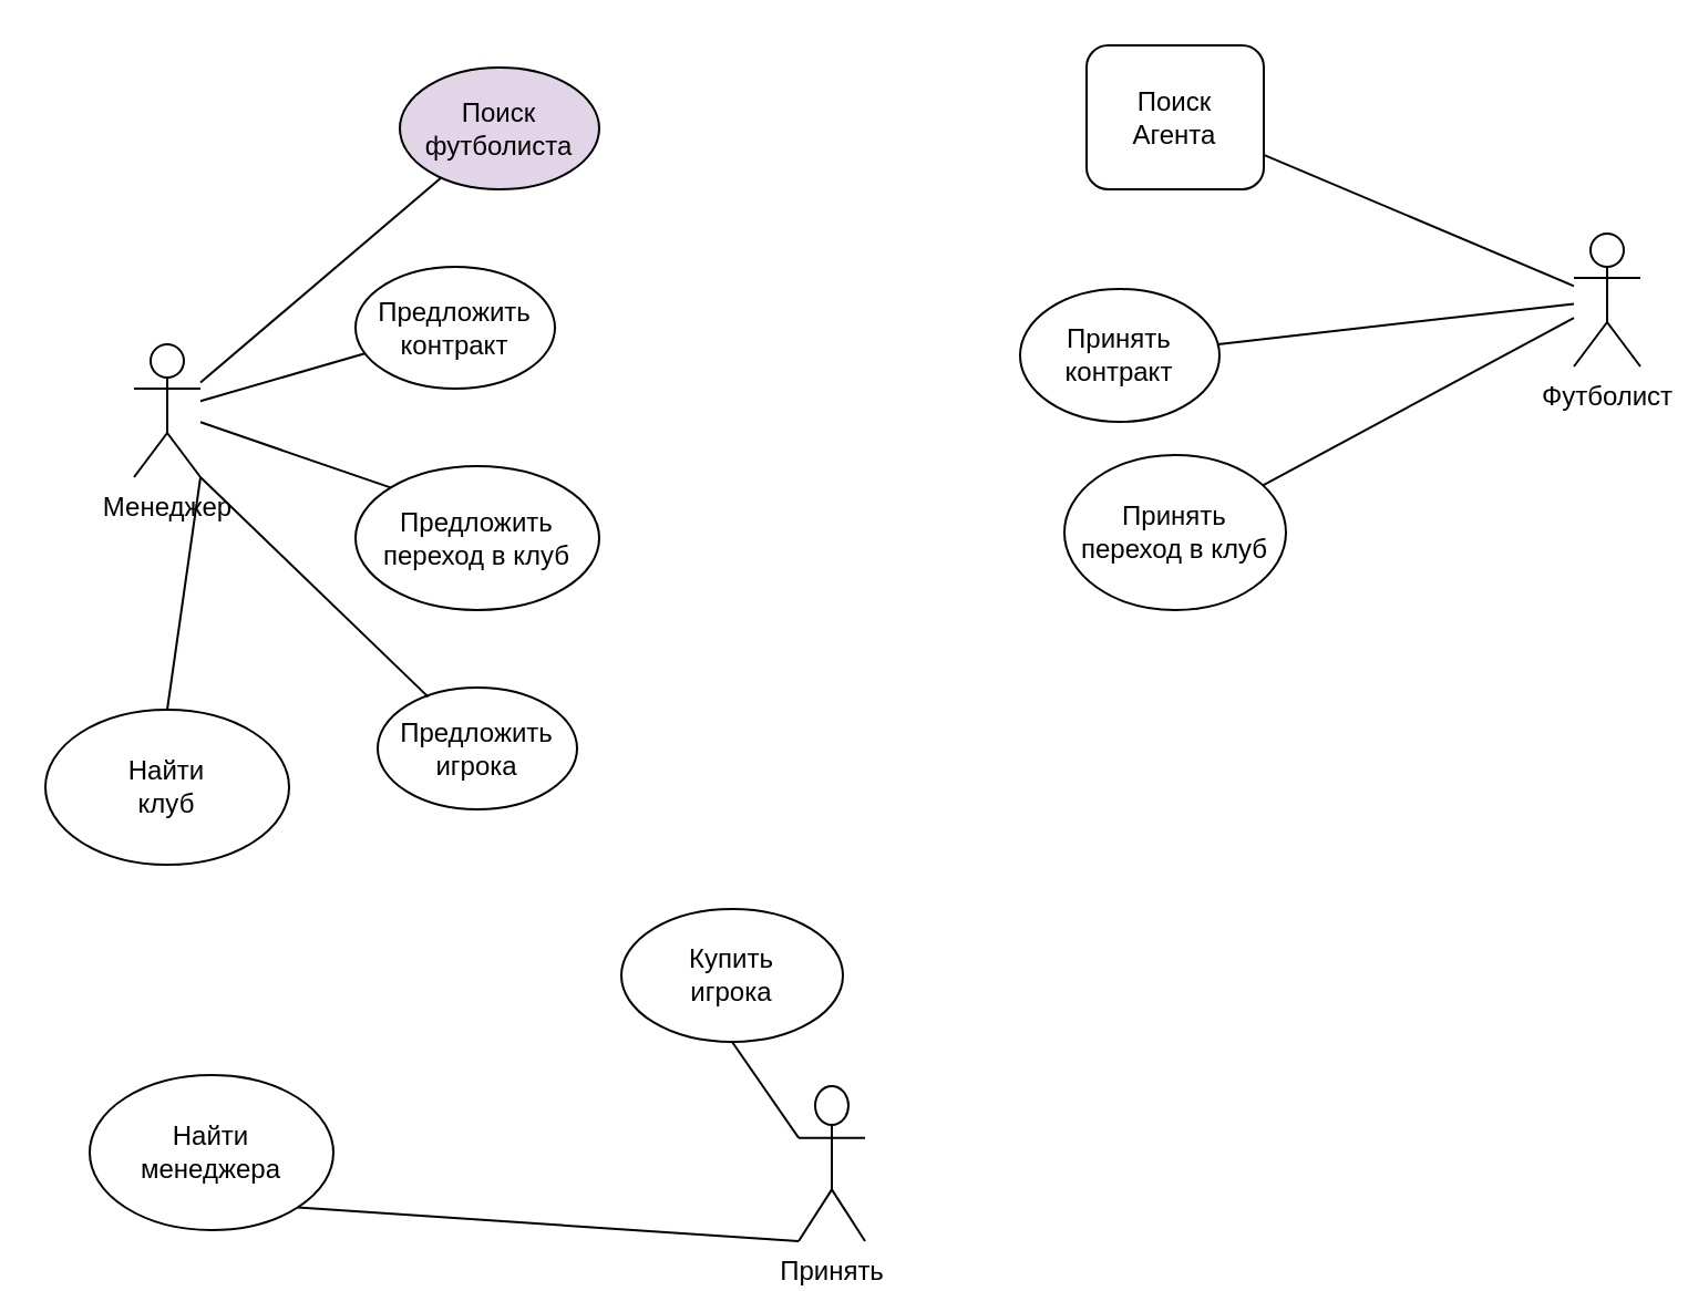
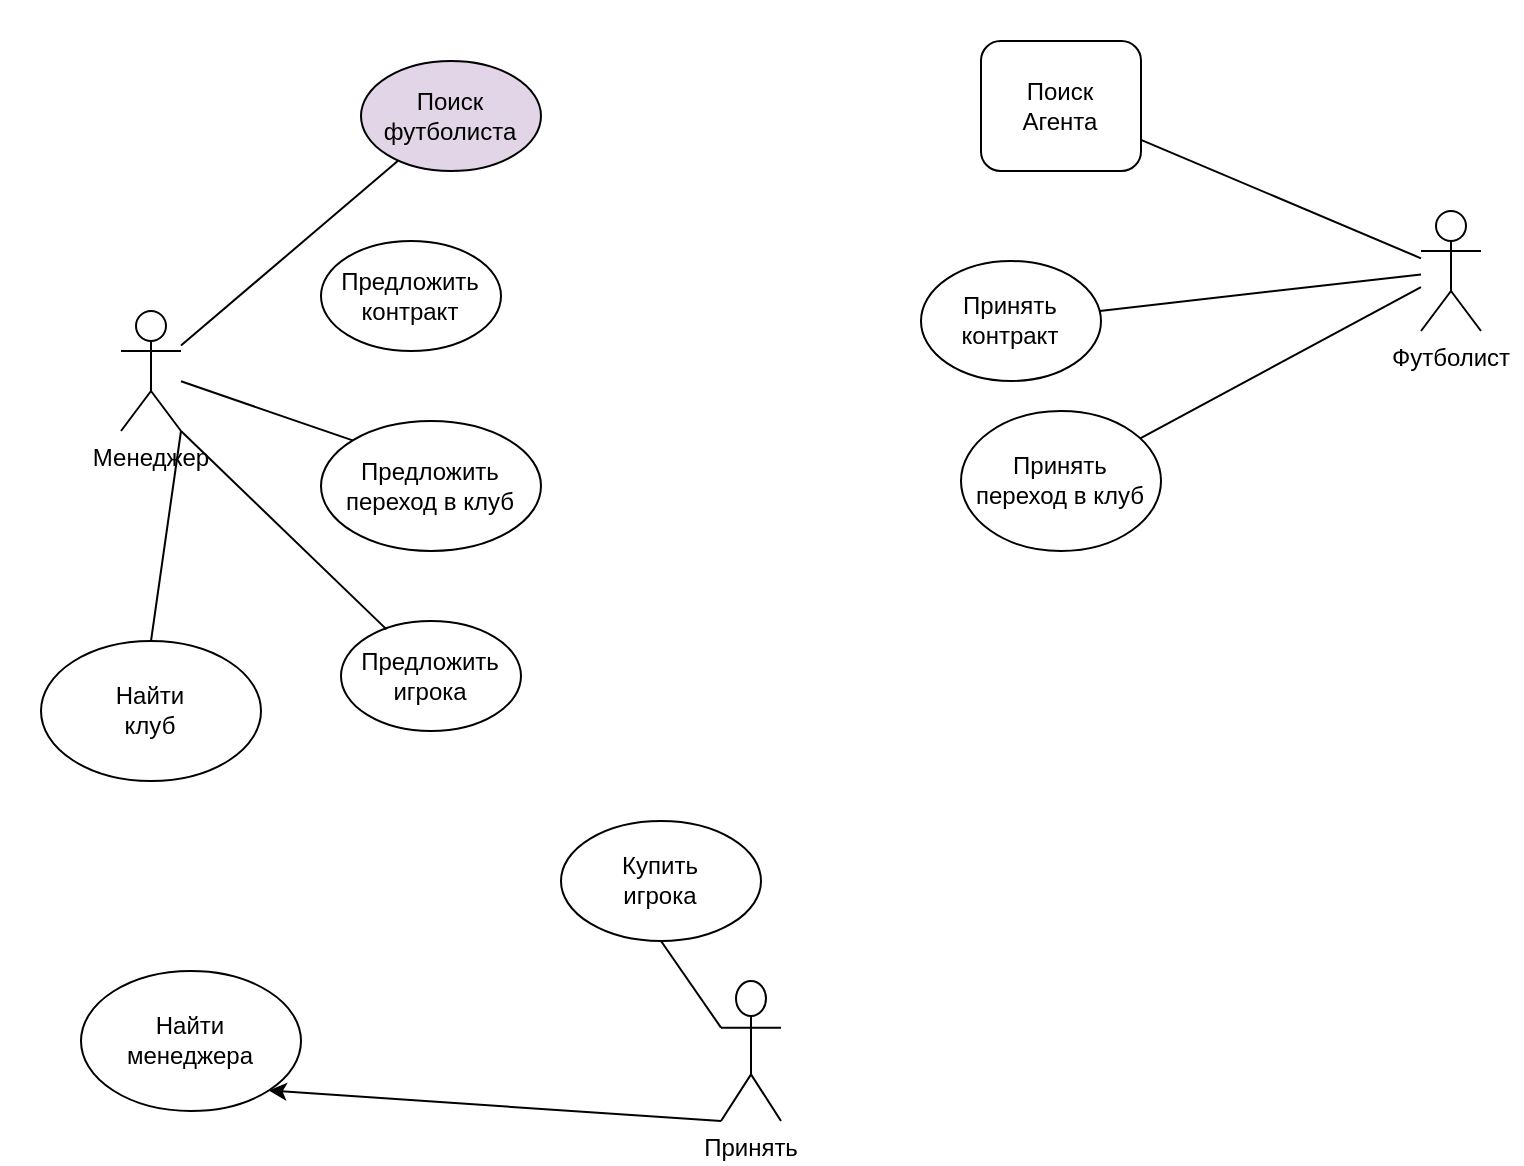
- <mxCell id="3" style="edgeStyle=none;orthogonalLoop=1;jettySize=auto;html=1;endArrow=none;endFill=0;" edge="1" parent="1" source="5" target="7"><mxGeometry relative="1" as="geometry" /></mxCell>
- <mxCell id="18" value="" style="endArrow=none;html=1;entryX=1;entryY=1;entryDx=0;entryDy=0;exitX=0;exitY=1;exitDx=0;exitDy=0;exitPerimeter=0;" edge="1" parent="1" source="16" target="17"><mxGeometry width="50" height="50" relative="1" as="geometry"><mxPoint x="290" y="510" as="sourcePoint" /><mxPoint x="340" y="460" as="targetPoint" /></mxGeometry></mxCell>
+ <mxCell id="18" value="" style="endArrow=classic;html=1;entryX=1;entryY=1;entryDx=0;entryDy=0;exitX=0;exitY=1;exitDx=0;exitDy=0;exitPerimeter=0;" edge="1" parent="1" source="16" target="17"><mxGeometry width="50" height="50" relative="1" as="geometry"><mxPoint x="290" y="510" as="sourcePoint" /><mxPoint x="340" y="460" as="targetPoint" /></mxGeometry></mxCell>
